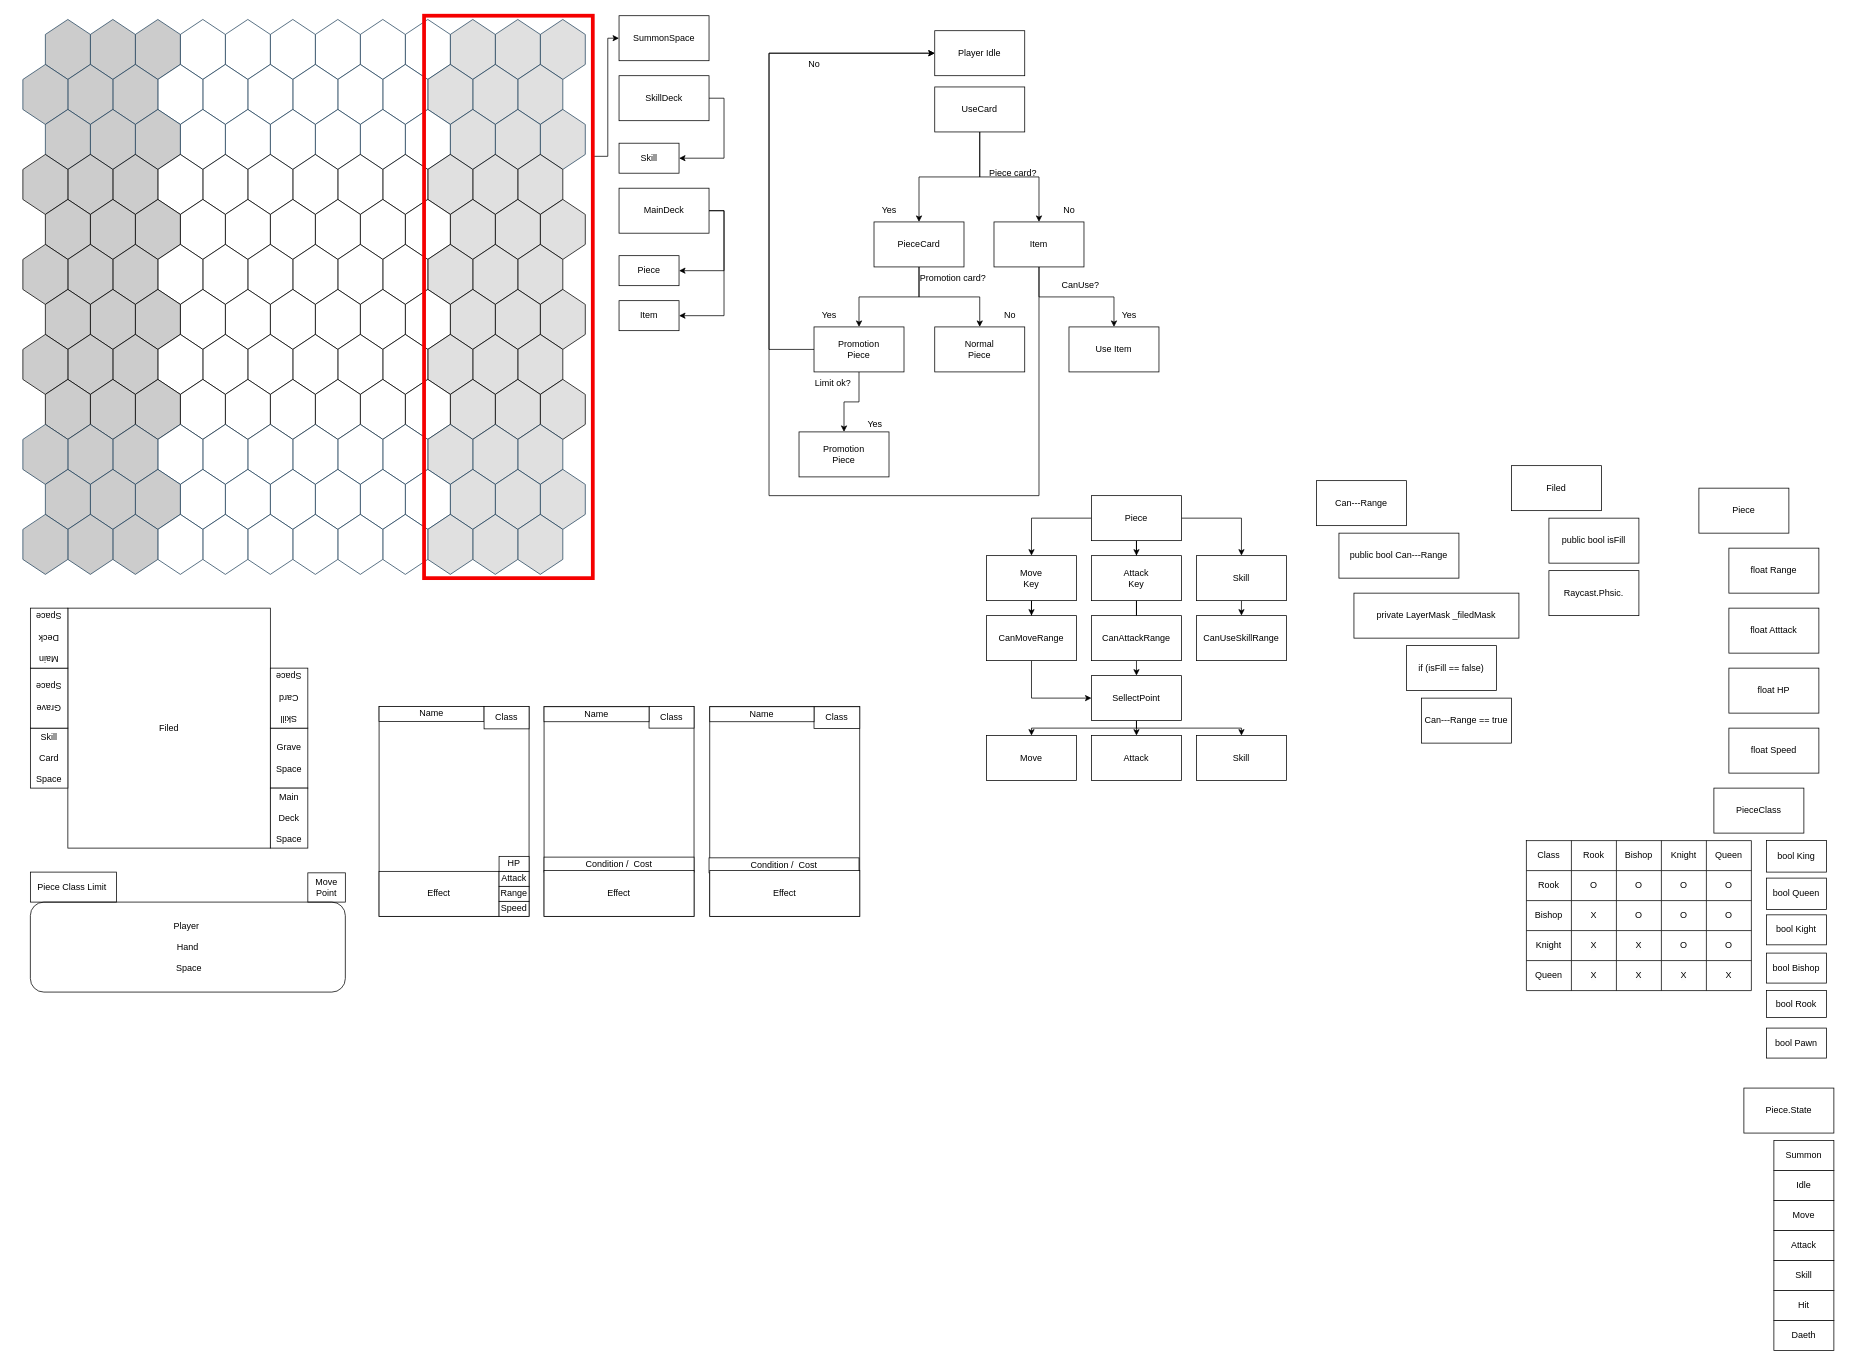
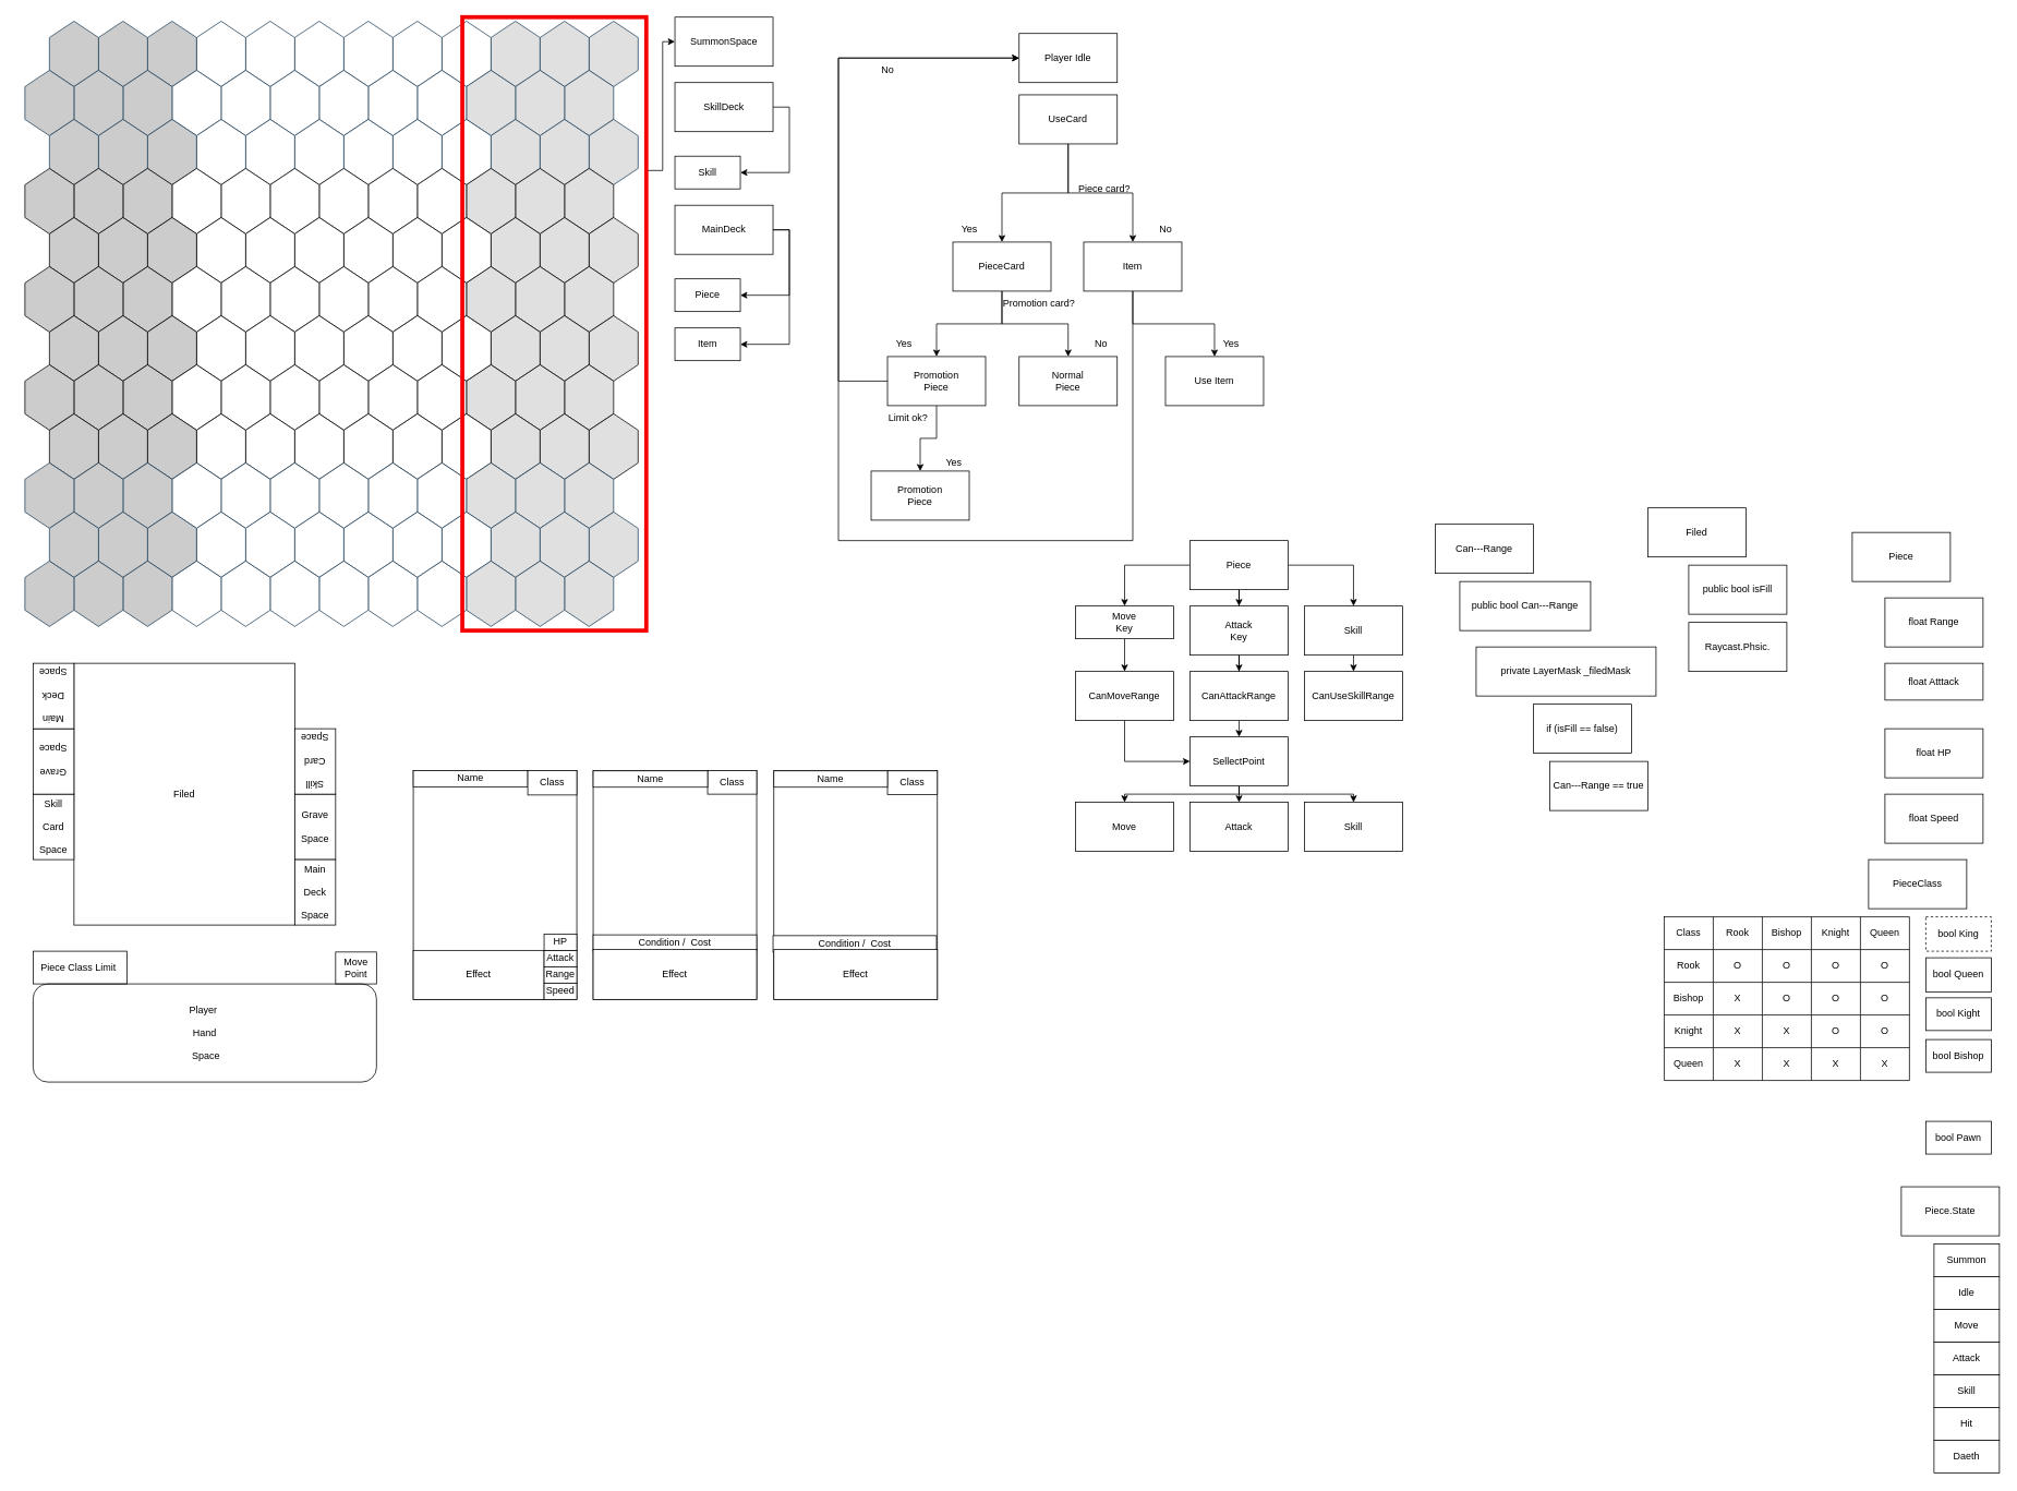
- <mxCell id="280" value="CanUse?" style="text;html=1;align=center;verticalAlign=middle;resizable=0;points=[];autosize=1;strokeColor=none;fillColor=none;" parent="1" vertex="1"><mxGeometry x="1405" y="365" width="70" height="30" as="geometry" /></mxCell>
- <mxCell id="190" value="Move&lt;br&gt;Key" style="whiteSpace=wrap;html=1;" parent="1" vertex="1"><mxGeometry x="1315" y="740" width="120" height="60" as="geometry" /></mxCell>
+ <mxCell id="190" value="Move&lt;br&gt;Key" style="whiteSpace=wrap;html=1;" parent="1" vertex="1"><mxGeometry x="1315" y="740" width="120" height="40" as="geometry" /></mxCell>
- <mxCell id="191" style="edgeStyle=orthogonalEdgeStyle;rounded=0;orthogonalLoop=1;jettySize=auto;html=1;exitX=0.5;exitY=1;exitDx=0;exitDy=0;endArrow=none;" parent="1" source="192" target="196" edge="1"><mxGeometry relative="1" as="geometry" /></mxCell>
+ <mxCell id="191" style="edgeStyle=orthogonalEdgeStyle;rounded=0;orthogonalLoop=1;jettySize=auto;html=1;exitX=0.5;exitY=1;exitDx=0;exitDy=0;" parent="1" source="192" target="196" edge="1"><mxGeometry relative="1" as="geometry" /></mxCell>
- <mxCell id="215" value="float Atttack" style="whiteSpace=wrap;html=1;" parent="1" vertex="1"><mxGeometry x="2305" y="810" width="120" height="60" as="geometry" /></mxCell>
+ <mxCell id="215" value="float Atttack" style="whiteSpace=wrap;html=1;" parent="1" vertex="1"><mxGeometry x="2305" y="810" width="120" height="45" as="geometry" /></mxCell>
- <mxCell id="223" value="bool King" style="whiteSpace=wrap;html=1;" parent="1" vertex="1"><mxGeometry x="2355" y="1120" width="80" height="42" as="geometry" /></mxCell>
+ <mxCell id="223" value="bool King" style="whiteSpace=wrap;html=1;dashed=1;" parent="1" vertex="1"><mxGeometry x="2355" y="1120" width="80" height="42" as="geometry" /></mxCell>
- <mxCell id="220" value="bool Rook" style="whiteSpace=wrap;html=1;" parent="1" vertex="1"><mxGeometry x="2355" y="1320" width="80" height="36" as="geometry" /></mxCell>
